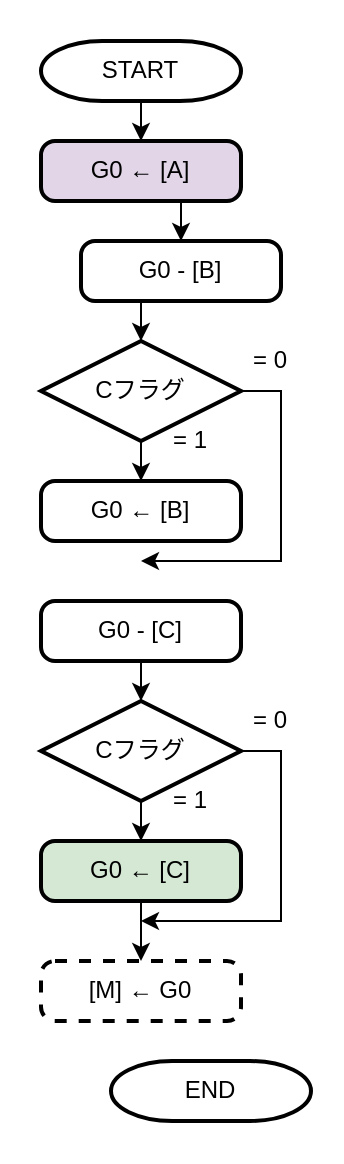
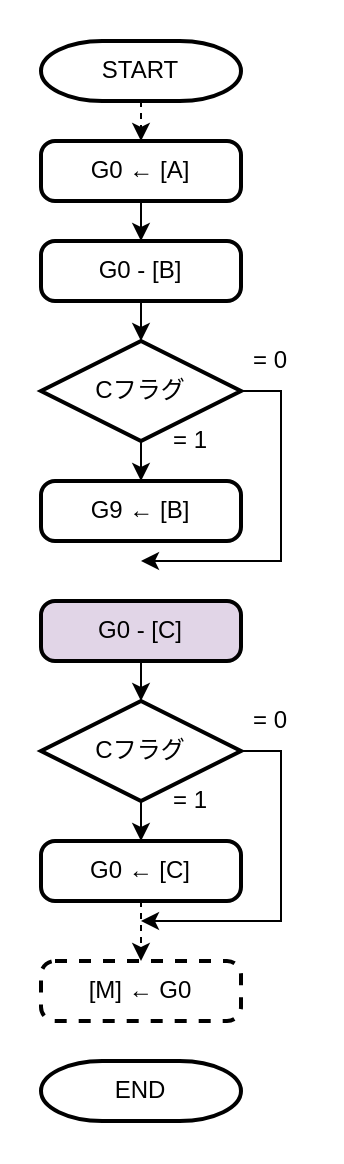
- <mxCell id="2" style="edgeStyle=orthogonalEdgeStyle;rounded=0;orthogonalLoop=1;jettySize=auto;html=1;exitX=0.5;exitY=1;exitDx=0;exitDy=0;exitPerimeter=0;entryX=0.5;entryY=0;entryDx=0;entryDy=0;" parent="1" source="3" target="8" edge="1"><mxGeometry relative="1" as="geometry" /></mxCell>
+ <mxCell id="2" style="edgeStyle=orthogonalEdgeStyle;rounded=0;orthogonalLoop=1;jettySize=auto;html=1;exitX=0.5;exitY=1;exitDx=0;exitDy=0;exitPerimeter=0;entryX=0.5;entryY=0;entryDx=0;entryDy=0;dashed=1;" parent="1" source="3" target="8" edge="1"><mxGeometry relative="1" as="geometry" /></mxCell>
- <mxCell id="8" value="G0 ← [A]" style="rounded=1;whiteSpace=wrap;html=1;absoluteArcSize=1;arcSize=14;strokeWidth=2;fillColor=#e1d5e7;" parent="1" vertex="1"><mxGeometry x="20" y="70" width="100" height="30" as="geometry" /></mxCell>
+ <mxCell id="8" value="G0 ← [A]" style="rounded=1;whiteSpace=wrap;html=1;absoluteArcSize=1;arcSize=14;strokeWidth=2;" parent="1" vertex="1"><mxGeometry x="20" y="70" width="100" height="30" as="geometry" /></mxCell>
- <mxCell id="10" value="G0 - [B]" style="rounded=1;whiteSpace=wrap;html=1;absoluteArcSize=1;arcSize=14;strokeWidth=2;" parent="1" vertex="1"><mxGeometry x="40" y="120" width="100" height="30" as="geometry" /></mxCell>
+ <mxCell id="10" value="G0 - [B]" style="rounded=1;whiteSpace=wrap;html=1;absoluteArcSize=1;arcSize=14;strokeWidth=2;" parent="1" vertex="1"><mxGeometry x="20" y="120" width="100" height="30" as="geometry" /></mxCell>
- <mxCell id="18" value="G0 ← [B]" style="rounded=1;whiteSpace=wrap;html=1;absoluteArcSize=1;arcSize=14;strokeWidth=2;" parent="1" vertex="1"><mxGeometry x="20" y="240" width="100" height="30" as="geometry" /></mxCell>
+ <mxCell id="18" value="G9 ← [B]" style="rounded=1;whiteSpace=wrap;html=1;absoluteArcSize=1;arcSize=14;strokeWidth=2;" parent="1" vertex="1"><mxGeometry x="20" y="240" width="100" height="30" as="geometry" /></mxCell>
- <mxCell id="12" value="G0 - [C]" style="rounded=1;whiteSpace=wrap;html=1;absoluteArcSize=1;arcSize=14;strokeWidth=2;" parent="1" vertex="1"><mxGeometry x="20" y="300" width="100" height="30" as="geometry" /></mxCell>
+ <mxCell id="12" value="G0 - [C]" style="rounded=1;whiteSpace=wrap;html=1;absoluteArcSize=1;arcSize=14;strokeWidth=2;fillColor=#e1d5e7;" parent="1" vertex="1"><mxGeometry x="20" y="300" width="100" height="30" as="geometry" /></mxCell>
- <mxCell id="17" value="G0 ← [C]" style="rounded=1;whiteSpace=wrap;html=1;absoluteArcSize=1;arcSize=14;strokeWidth=2;fillColor=#d5e8d4;" parent="1" vertex="1"><mxGeometry x="20" y="420" width="100" height="30" as="geometry" /></mxCell>
+ <mxCell id="17" value="G0 ← [C]" style="rounded=1;whiteSpace=wrap;html=1;absoluteArcSize=1;arcSize=14;strokeWidth=2;" parent="1" vertex="1"><mxGeometry x="20" y="420" width="100" height="30" as="geometry" /></mxCell>
- <mxCell id="16" style="edgeStyle=orthogonalEdgeStyle;rounded=0;orthogonalLoop=1;jettySize=auto;html=1;exitX=0.5;exitY=1;exitDx=0;exitDy=0;entryX=0.5;entryY=0;entryDx=0;entryDy=0;" parent="1" source="17" target="20" edge="1"><mxGeometry relative="1" as="geometry" /></mxCell>
+ <mxCell id="16" style="edgeStyle=orthogonalEdgeStyle;rounded=0;orthogonalLoop=1;jettySize=auto;html=1;exitX=0.5;exitY=1;exitDx=0;exitDy=0;entryX=0.5;entryY=0;entryDx=0;entryDy=0;dashed=1;" parent="1" source="17" target="20" edge="1"><mxGeometry relative="1" as="geometry" /></mxCell>
- <mxCell id="21" value="END" style="strokeWidth=2;html=1;shape=mxgraph.flowchart.terminator;whiteSpace=wrap;" parent="1" vertex="1"><mxGeometry x="55" y="530" width="100" height="30" as="geometry" /></mxCell>
+ <mxCell id="21" value="END" style="strokeWidth=2;html=1;shape=mxgraph.flowchart.terminator;whiteSpace=wrap;" parent="1" vertex="1"><mxGeometry x="20" y="530" width="100" height="30" as="geometry" /></mxCell>
